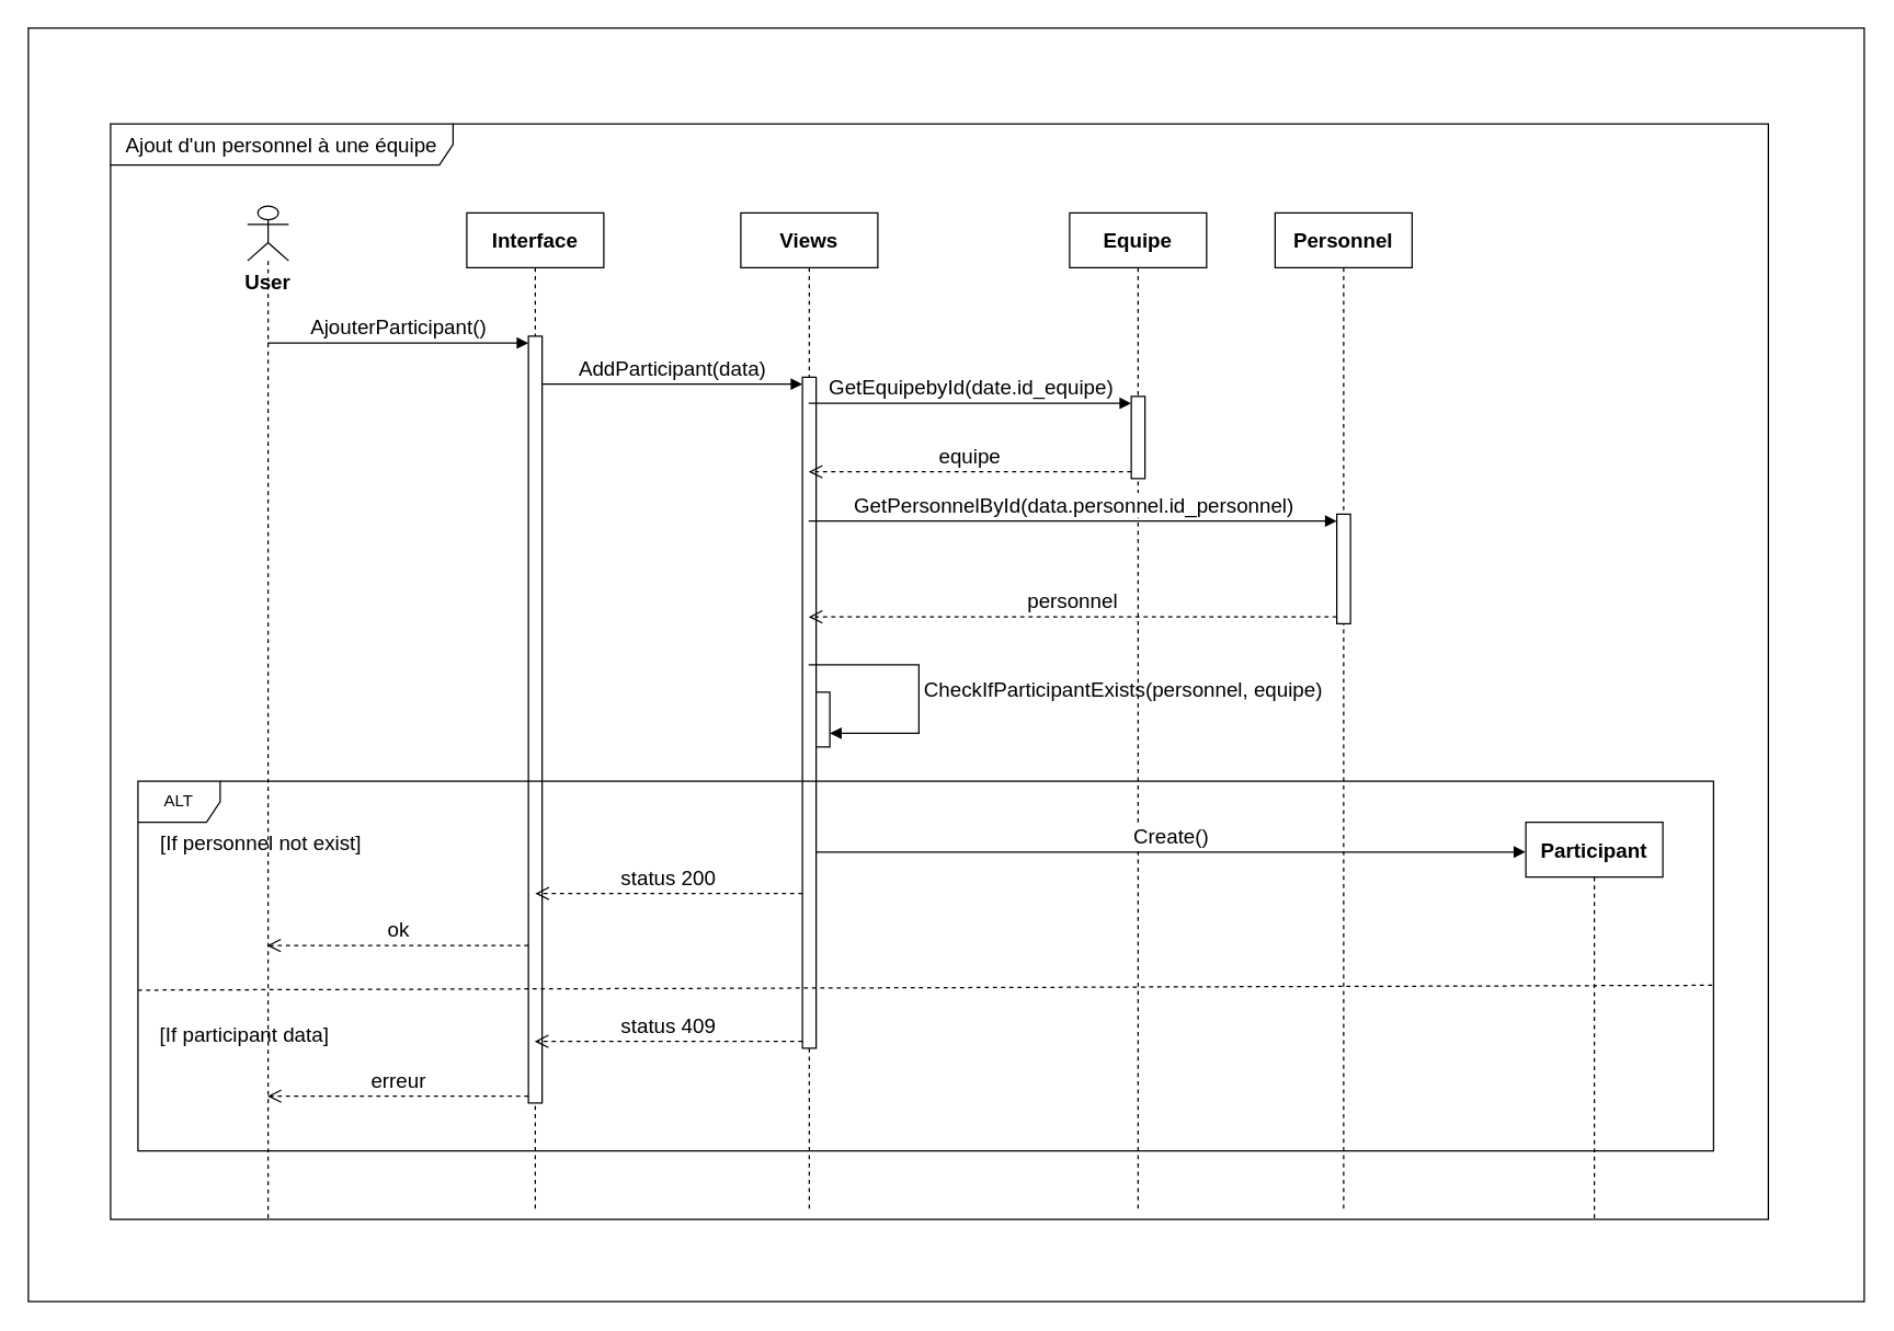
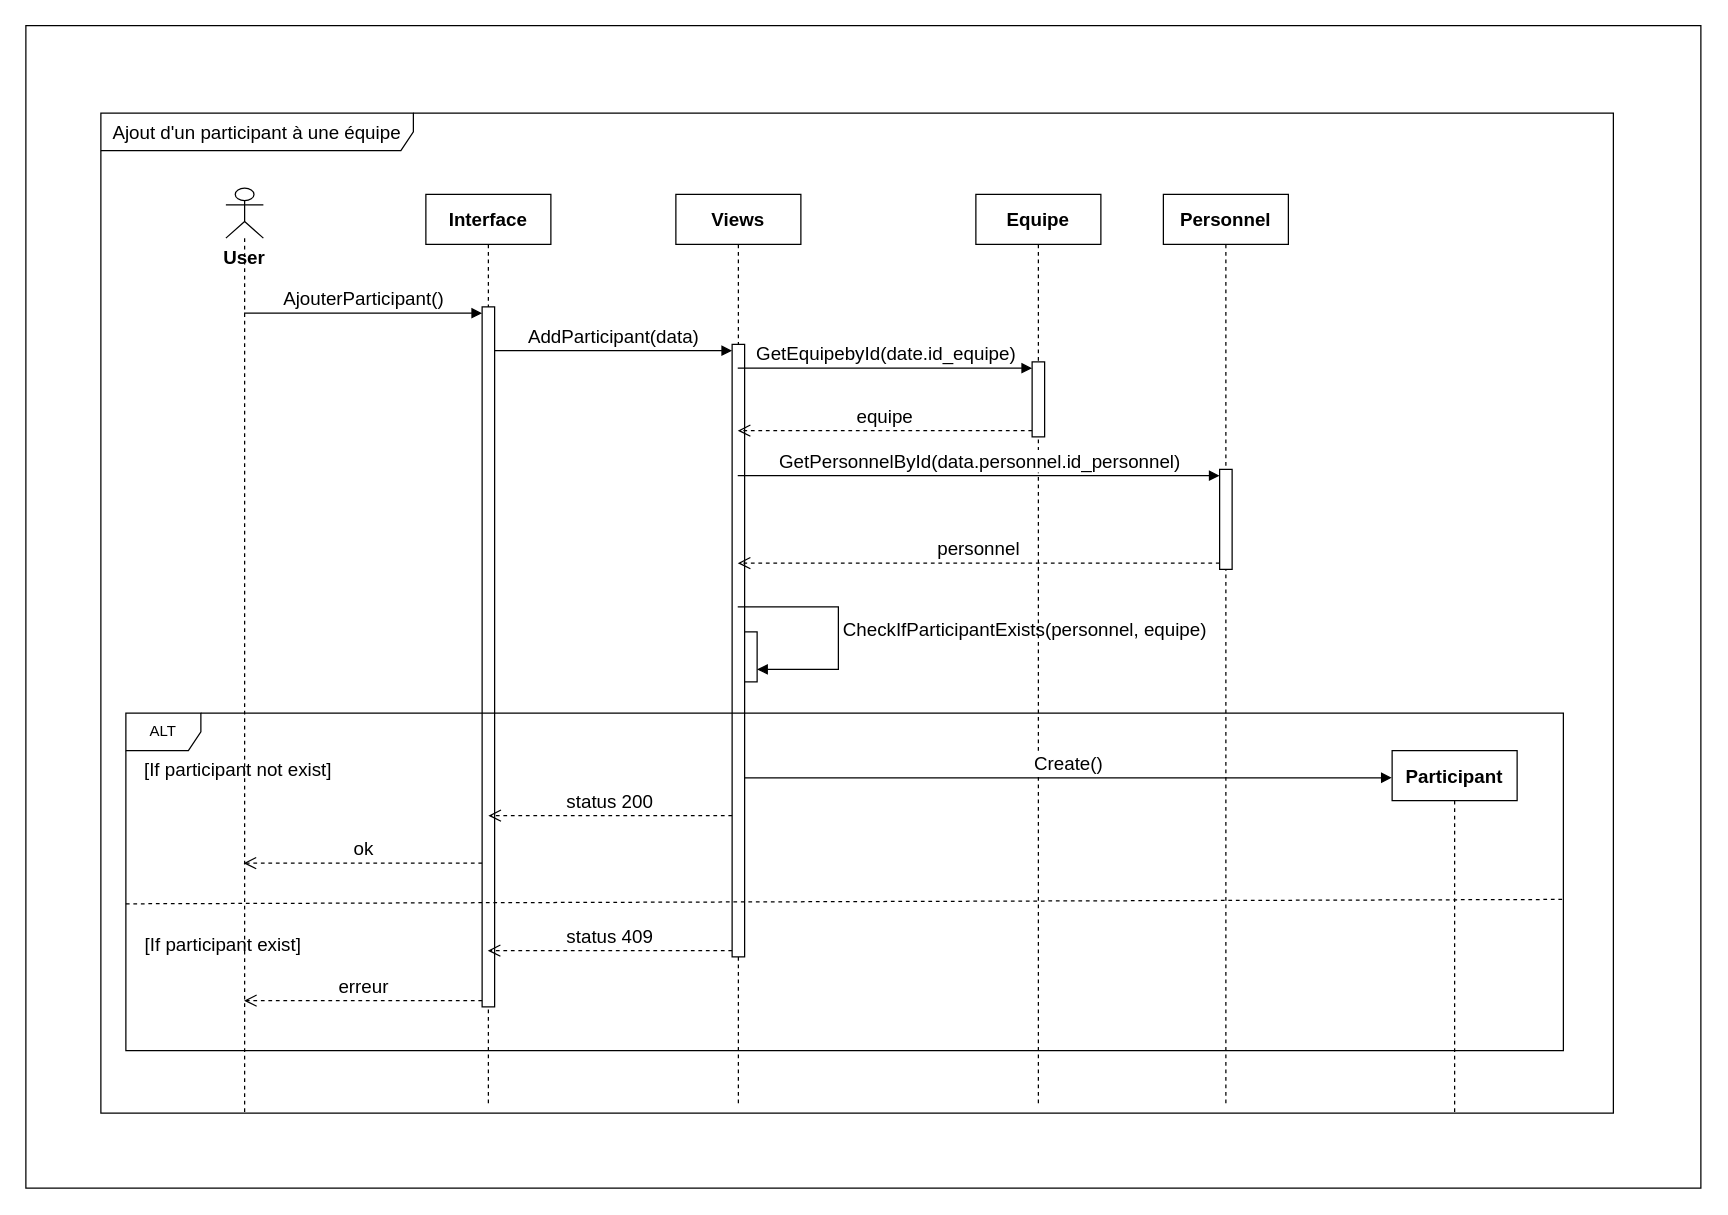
- <mxCell id="27" value="&lt;font style=&quot;font-size: 15px;&quot;&gt;Ajout d'un personnel à une équipe&lt;/font&gt;" style="shape=umlFrame;whiteSpace=wrap;html=1;pointerEvents=0;recursiveResize=0;container=1;collapsible=0;width=250;height=30;" vertex="1" parent="1"><mxGeometry x="80" y="90" width="1210" height="800" as="geometry" /></mxCell>
+ <mxCell id="27" value="&lt;font style=&quot;font-size: 15px;&quot;&gt;Ajout d'un participant à une équipe&lt;/font&gt;" style="shape=umlFrame;whiteSpace=wrap;html=1;pointerEvents=0;recursiveResize=0;container=1;collapsible=0;width=250;height=30;" vertex="1" parent="1"><mxGeometry x="80" y="90" width="1210" height="800" as="geometry" /></mxCell>
- <mxCell id="29" value="&lt;font style=&quot;font-size: 15px;&quot;&gt;[If personnel not exist]&lt;/font&gt;" style="text;html=1;align=center;verticalAlign=middle;whiteSpace=wrap;rounded=0;" vertex="1" parent="1"><mxGeometry x="110" y="600" width="160" height="30" as="geometry" /></mxCell>
+ <mxCell id="29" value="&lt;font style=&quot;font-size: 15px;&quot;&gt;[If participant not exist]&lt;/font&gt;" style="text;html=1;align=center;verticalAlign=middle;whiteSpace=wrap;rounded=0;" vertex="1" parent="1"><mxGeometry x="110" y="600" width="160" height="30" as="geometry" /></mxCell>
- <mxCell id="30" value="&lt;font style=&quot;font-size: 15px;&quot;&gt;[If participant data]&lt;/font&gt;" style="text;html=1;align=center;verticalAlign=middle;whiteSpace=wrap;rounded=0;" vertex="1" parent="1"><mxGeometry x="98" y="740" width="160" height="30" as="geometry" /></mxCell>
+ <mxCell id="30" value="&lt;font style=&quot;font-size: 15px;&quot;&gt;[If participant exist]&lt;/font&gt;" style="text;html=1;align=center;verticalAlign=middle;whiteSpace=wrap;rounded=0;" vertex="1" parent="1"><mxGeometry x="98" y="740" width="160" height="30" as="geometry" /></mxCell>
